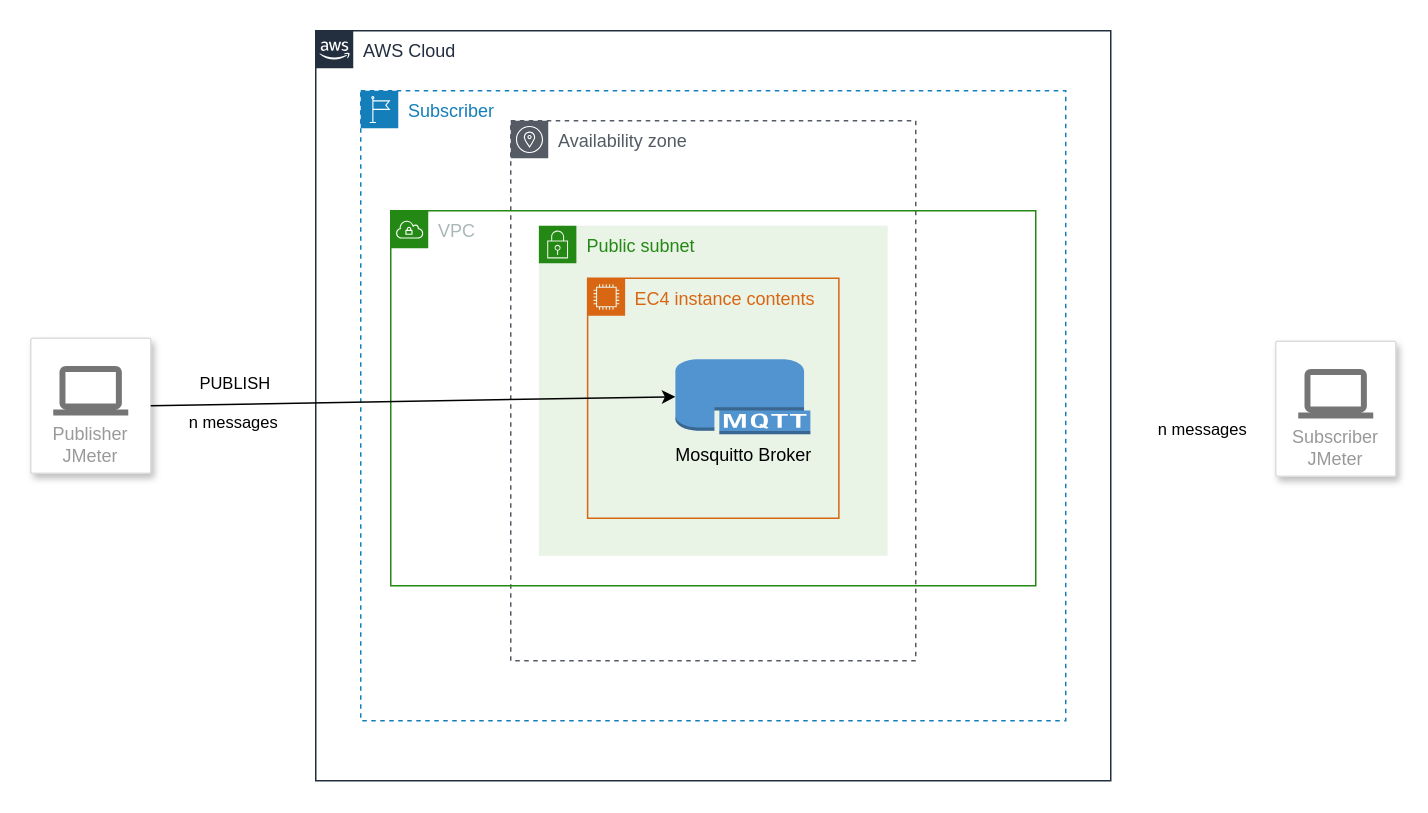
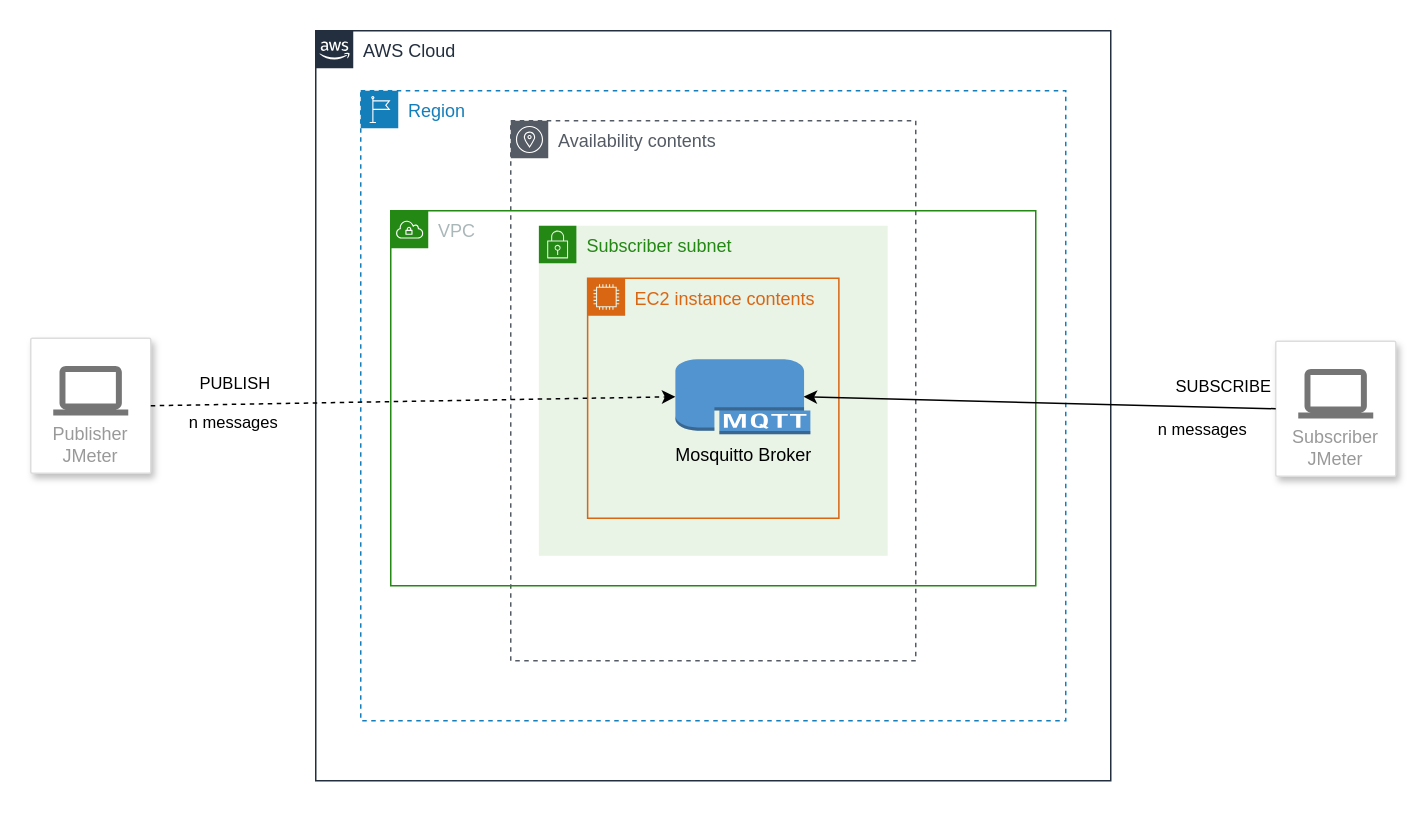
- <mxCell id="3" value="Subscriber" style="points=[[0,0],[0.25,0],[0.5,0],[0.75,0],[1,0],[1,0.25],[1,0.5],[1,0.75],[1,1],[0.75,1],[0.5,1],[0.25,1],[0,1],[0,0.75],[0,0.5],[0,0.25]];outlineConnect=0;gradientColor=none;html=1;whiteSpace=wrap;fontSize=12;fontStyle=0;container=1;pointerEvents=0;collapsible=0;recursiveResize=0;shape=mxgraph.aws4.group;grIcon=mxgraph.aws4.group_region;strokeColor=#147EBA;fillColor=none;verticalAlign=top;align=left;spacingLeft=30;fontColor=#147EBA;dashed=1;" vertex="1" parent="2"><mxGeometry x="30" y="40" width="470" height="420" as="geometry" /></mxCell>
+ <mxCell id="3" value="Region" style="points=[[0,0],[0.25,0],[0.5,0],[0.75,0],[1,0],[1,0.25],[1,0.5],[1,0.75],[1,1],[0.75,1],[0.5,1],[0.25,1],[0,1],[0,0.75],[0,0.5],[0,0.25]];outlineConnect=0;gradientColor=none;html=1;whiteSpace=wrap;fontSize=12;fontStyle=0;container=1;pointerEvents=0;collapsible=0;recursiveResize=0;shape=mxgraph.aws4.group;grIcon=mxgraph.aws4.group_region;strokeColor=#147EBA;fillColor=none;verticalAlign=top;align=left;spacingLeft=30;fontColor=#147EBA;dashed=1;" vertex="1" parent="2"><mxGeometry x="30" y="40" width="470" height="420" as="geometry" /></mxCell>
- <mxCell id="4" value="Availability zone" style="sketch=0;outlineConnect=0;gradientColor=none;html=1;whiteSpace=wrap;fontSize=12;fontStyle=0;shape=mxgraph.aws4.group;grIcon=mxgraph.aws4.group_availability_zone;strokeColor=#545B64;fillColor=none;verticalAlign=top;align=left;spacingLeft=30;fontColor=#545B64;dashed=1;" vertex="1" parent="3"><mxGeometry x="100" y="20" width="270" height="360" as="geometry" /></mxCell>
+ <mxCell id="4" value="Availability contents" style="sketch=0;outlineConnect=0;gradientColor=none;html=1;whiteSpace=wrap;fontSize=12;fontStyle=0;shape=mxgraph.aws4.group;grIcon=mxgraph.aws4.group_availability_zone;strokeColor=#545B64;fillColor=none;verticalAlign=top;align=left;spacingLeft=30;fontColor=#545B64;dashed=1;" vertex="1" parent="3"><mxGeometry x="100" y="20" width="270" height="360" as="geometry" /></mxCell>
- <mxCell id="6" value="Public subnet" style="points=[[0,0],[0.25,0],[0.5,0],[0.75,0],[1,0],[1,0.25],[1,0.5],[1,0.75],[1,1],[0.75,1],[0.5,1],[0.25,1],[0,1],[0,0.75],[0,0.5],[0,0.25]];outlineConnect=0;gradientColor=none;html=1;whiteSpace=wrap;fontSize=12;fontStyle=0;container=1;pointerEvents=0;collapsible=0;recursiveResize=0;shape=mxgraph.aws4.group;grIcon=mxgraph.aws4.group_security_group;grStroke=0;strokeColor=#248814;fillColor=#E9F3E6;verticalAlign=top;align=left;spacingLeft=30;fontColor=#248814;dashed=0;" vertex="1" parent="3"><mxGeometry x="118.75" y="90" width="232.5" height="220" as="geometry" /></mxCell>
+ <mxCell id="6" value="Subscriber subnet" style="points=[[0,0],[0.25,0],[0.5,0],[0.75,0],[1,0],[1,0.25],[1,0.5],[1,0.75],[1,1],[0.75,1],[0.5,1],[0.25,1],[0,1],[0,0.75],[0,0.5],[0,0.25]];outlineConnect=0;gradientColor=none;html=1;whiteSpace=wrap;fontSize=12;fontStyle=0;container=1;pointerEvents=0;collapsible=0;recursiveResize=0;shape=mxgraph.aws4.group;grIcon=mxgraph.aws4.group_security_group;grStroke=0;strokeColor=#248814;fillColor=#E9F3E6;verticalAlign=top;align=left;spacingLeft=30;fontColor=#248814;dashed=0;" vertex="1" parent="3"><mxGeometry x="118.75" y="90" width="232.5" height="220" as="geometry" /></mxCell>
- <mxCell id="7" value="EC4 instance contents" style="points=[[0,0],[0.25,0],[0.5,0],[0.75,0],[1,0],[1,0.25],[1,0.5],[1,0.75],[1,1],[0.75,1],[0.5,1],[0.25,1],[0,1],[0,0.75],[0,0.5],[0,0.25]];outlineConnect=0;gradientColor=none;html=1;whiteSpace=wrap;fontSize=12;fontStyle=0;container=1;pointerEvents=0;collapsible=0;recursiveResize=0;shape=mxgraph.aws4.group;grIcon=mxgraph.aws4.group_ec2_instance_contents;strokeColor=#D86613;fillColor=none;verticalAlign=top;align=left;spacingLeft=30;fontColor=#D86613;dashed=0;" vertex="1" parent="3"><mxGeometry x="151.25" y="125" width="167.5" height="160" as="geometry" /></mxCell>
+ <mxCell id="7" value="EC2 instance contents" style="points=[[0,0],[0.25,0],[0.5,0],[0.75,0],[1,0],[1,0.25],[1,0.5],[1,0.75],[1,1],[0.75,1],[0.5,1],[0.25,1],[0,1],[0,0.75],[0,0.5],[0,0.25]];outlineConnect=0;gradientColor=none;html=1;whiteSpace=wrap;fontSize=12;fontStyle=0;container=1;pointerEvents=0;collapsible=0;recursiveResize=0;shape=mxgraph.aws4.group;grIcon=mxgraph.aws4.group_ec2_instance_contents;strokeColor=#D86613;fillColor=none;verticalAlign=top;align=left;spacingLeft=30;fontColor=#D86613;dashed=0;" vertex="1" parent="3"><mxGeometry x="151.25" y="125" width="167.5" height="160" as="geometry" /></mxCell>
- <mxCell id="13" value="" style="endArrow=classic;html=1;rounded=0;exitX=1;exitY=0.5;exitDx=0;exitDy=0;entryX=0;entryY=0.5;entryDx=0;entryDy=0;entryPerimeter=0;" edge="1" parent="1" source="9" target="8"><mxGeometry relative="1" as="geometry"><mxPoint x="120" y="275" as="sourcePoint" /><mxPoint x="200" y="275" as="targetPoint" /></mxGeometry></mxCell>
+ <mxCell id="13" value="" style="endArrow=classic;html=1;rounded=0;exitX=1;exitY=0.5;exitDx=0;exitDy=0;entryX=0;entryY=0.5;entryDx=0;entryDy=0;entryPerimeter=0;dashed=1;" edge="1" parent="1" source="9" target="8"><mxGeometry relative="1" as="geometry"><mxPoint x="120" y="275" as="sourcePoint" /><mxPoint x="200" y="275" as="targetPoint" /></mxGeometry></mxCell>
+ <mxCell id="16" value="" style="endArrow=classic;html=1;rounded=0;exitX=0;exitY=0.5;exitDx=0;exitDy=0;entryX=0.95;entryY=0.5;entryDx=0;entryDy=0;entryPerimeter=0;" edge="1" parent="1" source="11" target="8"><mxGeometry relative="1" as="geometry"><mxPoint x="630" y="135" as="sourcePoint" /><mxPoint x="1210.65" y="135" as="targetPoint" /></mxGeometry></mxCell>
+ <mxCell id="17" value="SUBSCRIBE" style="edgeLabel;resizable=0;html=1;align=center;verticalAlign=middle;" connectable="0" vertex="1" parent="16"><mxGeometry relative="1" as="geometry"><mxPoint x="121" y="-12" as="offset" /></mxGeometry></mxCell>
